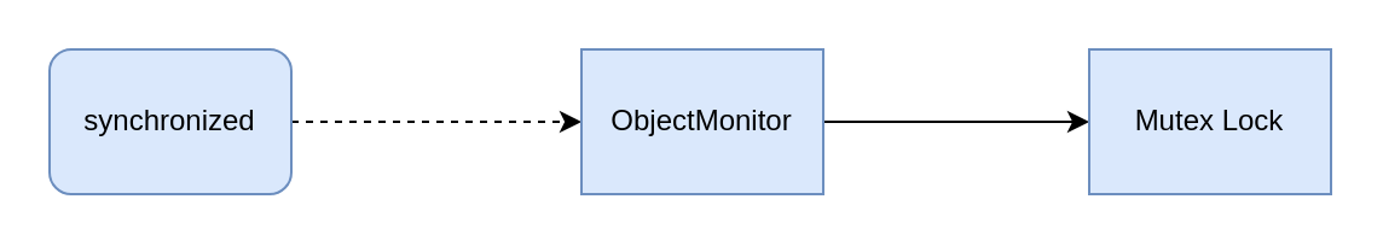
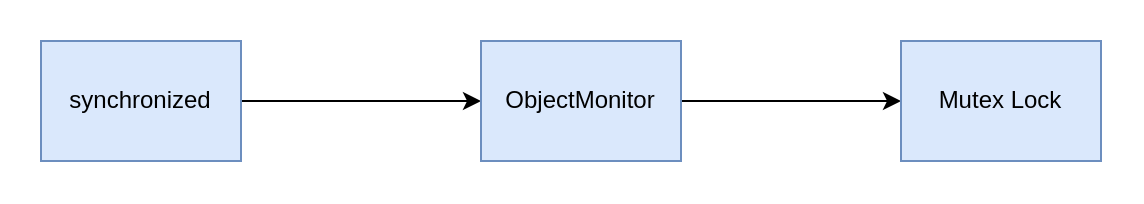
- <mxCell id="3" value="synchronized" style="whiteSpace=wrap;html=1;fillColor=#dae8fc;strokeColor=#6c8ebf;rounded=1;" vertex="1" parent="1"><mxGeometry x="20" y="20" width="100" height="60" as="geometry" /></mxCell>
+ <mxCell id="3" value="synchronized" style="rounded=0;whiteSpace=wrap;html=1;fillColor=#dae8fc;strokeColor=#6c8ebf;" vertex="1" parent="1"><mxGeometry x="20" y="20" width="100" height="60" as="geometry" /></mxCell>
- <mxCell id="2" style="edgeStyle=orthogonalEdgeStyle;rounded=0;orthogonalLoop=1;jettySize=auto;html=1;exitX=1;exitY=0.5;exitDx=0;exitDy=0;entryX=0;entryY=0.5;entryDx=0;entryDy=0;dashed=1;" edge="1" parent="1" source="3" target="5"><mxGeometry relative="1" as="geometry" /></mxCell>
+ <mxCell id="2" style="edgeStyle=orthogonalEdgeStyle;rounded=0;orthogonalLoop=1;jettySize=auto;html=1;exitX=1;exitY=0.5;exitDx=0;exitDy=0;entryX=0;entryY=0.5;entryDx=0;entryDy=0;" edge="1" parent="1" source="3" target="5"><mxGeometry relative="1" as="geometry" /></mxCell>
